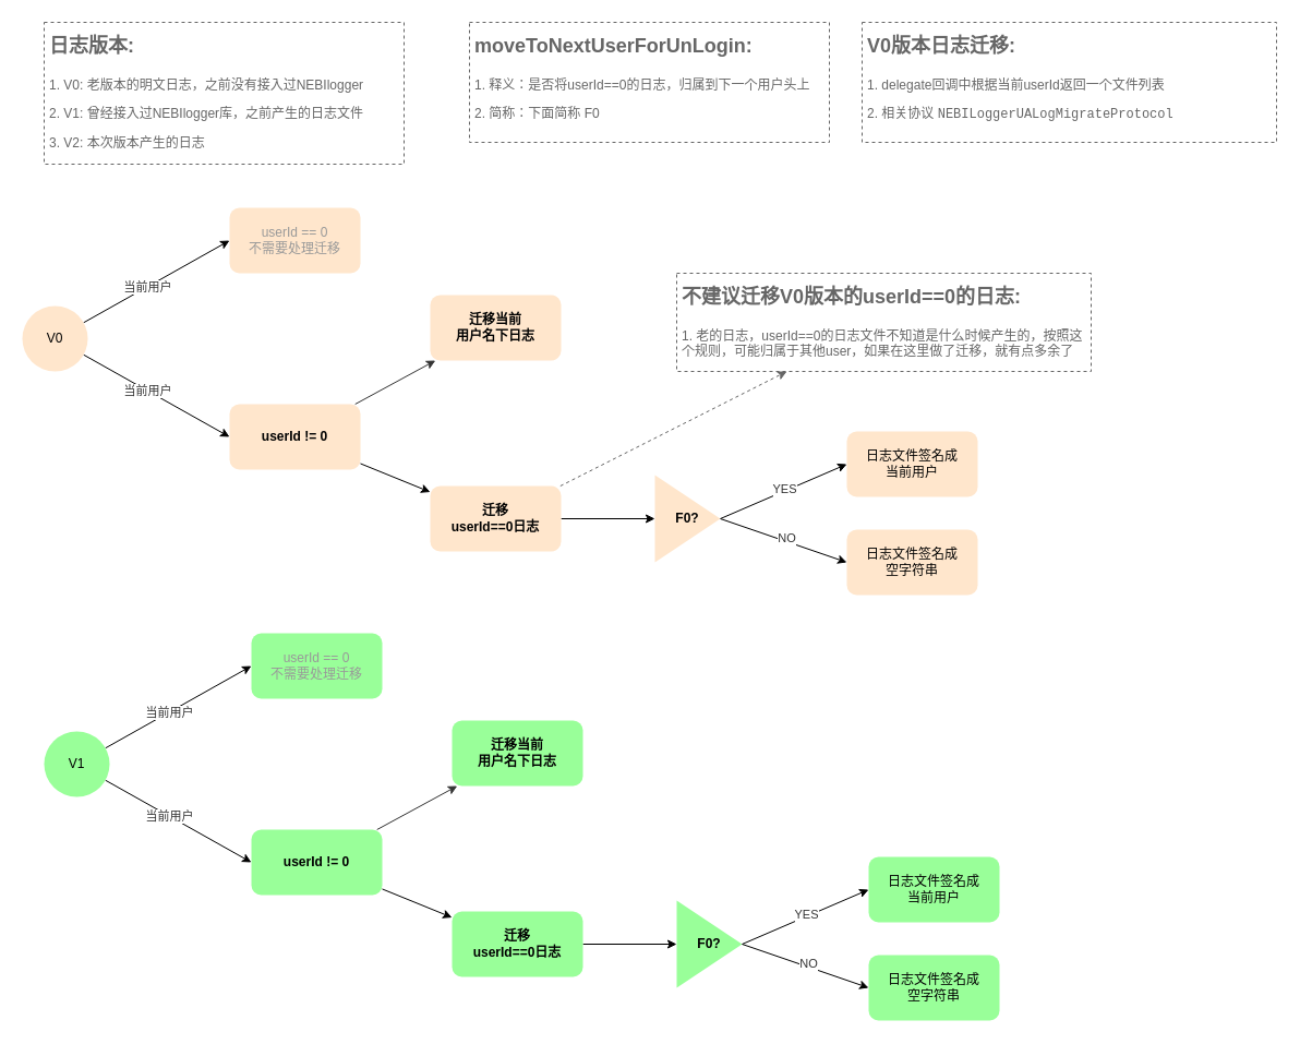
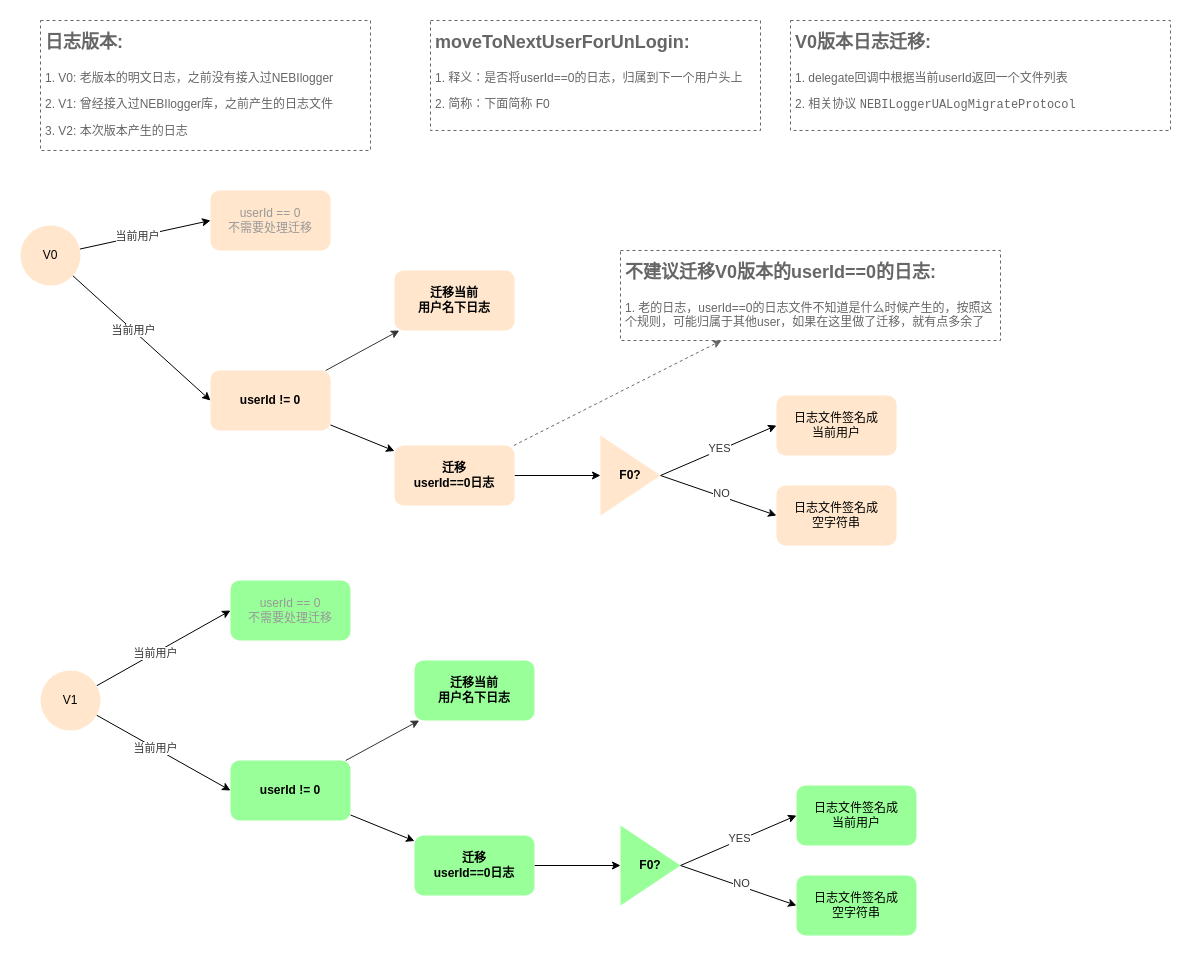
- <mxCell id="6" value="V0" style="ellipse;whiteSpace=wrap;html=1;aspect=fixed;strokeColor=none;fillColor=#FFE6CC;" vertex="1" parent="1"><mxGeometry x="20" y="280" width="60" height="60" as="geometry" /></mxCell>
+ <mxCell id="6" value="V0" style="ellipse;whiteSpace=wrap;html=1;aspect=fixed;strokeColor=none;fillColor=#FFE6CC;" vertex="1" parent="1"><mxGeometry x="20" y="225" width="60" height="60" as="geometry" /></mxCell>
- <mxCell id="30" value="V1" style="ellipse;whiteSpace=wrap;html=1;aspect=fixed;strokeColor=none;fillColor=#99FF99;" vertex="1" parent="1"><mxGeometry x="40" y="670" width="60" height="60" as="geometry" /></mxCell>
+ <mxCell id="30" value="V1" style="ellipse;whiteSpace=wrap;html=1;aspect=fixed;strokeColor=none;fillColor=#ffe6cc;" vertex="1" parent="1"><mxGeometry x="40" y="670" width="60" height="60" as="geometry" /></mxCell>
